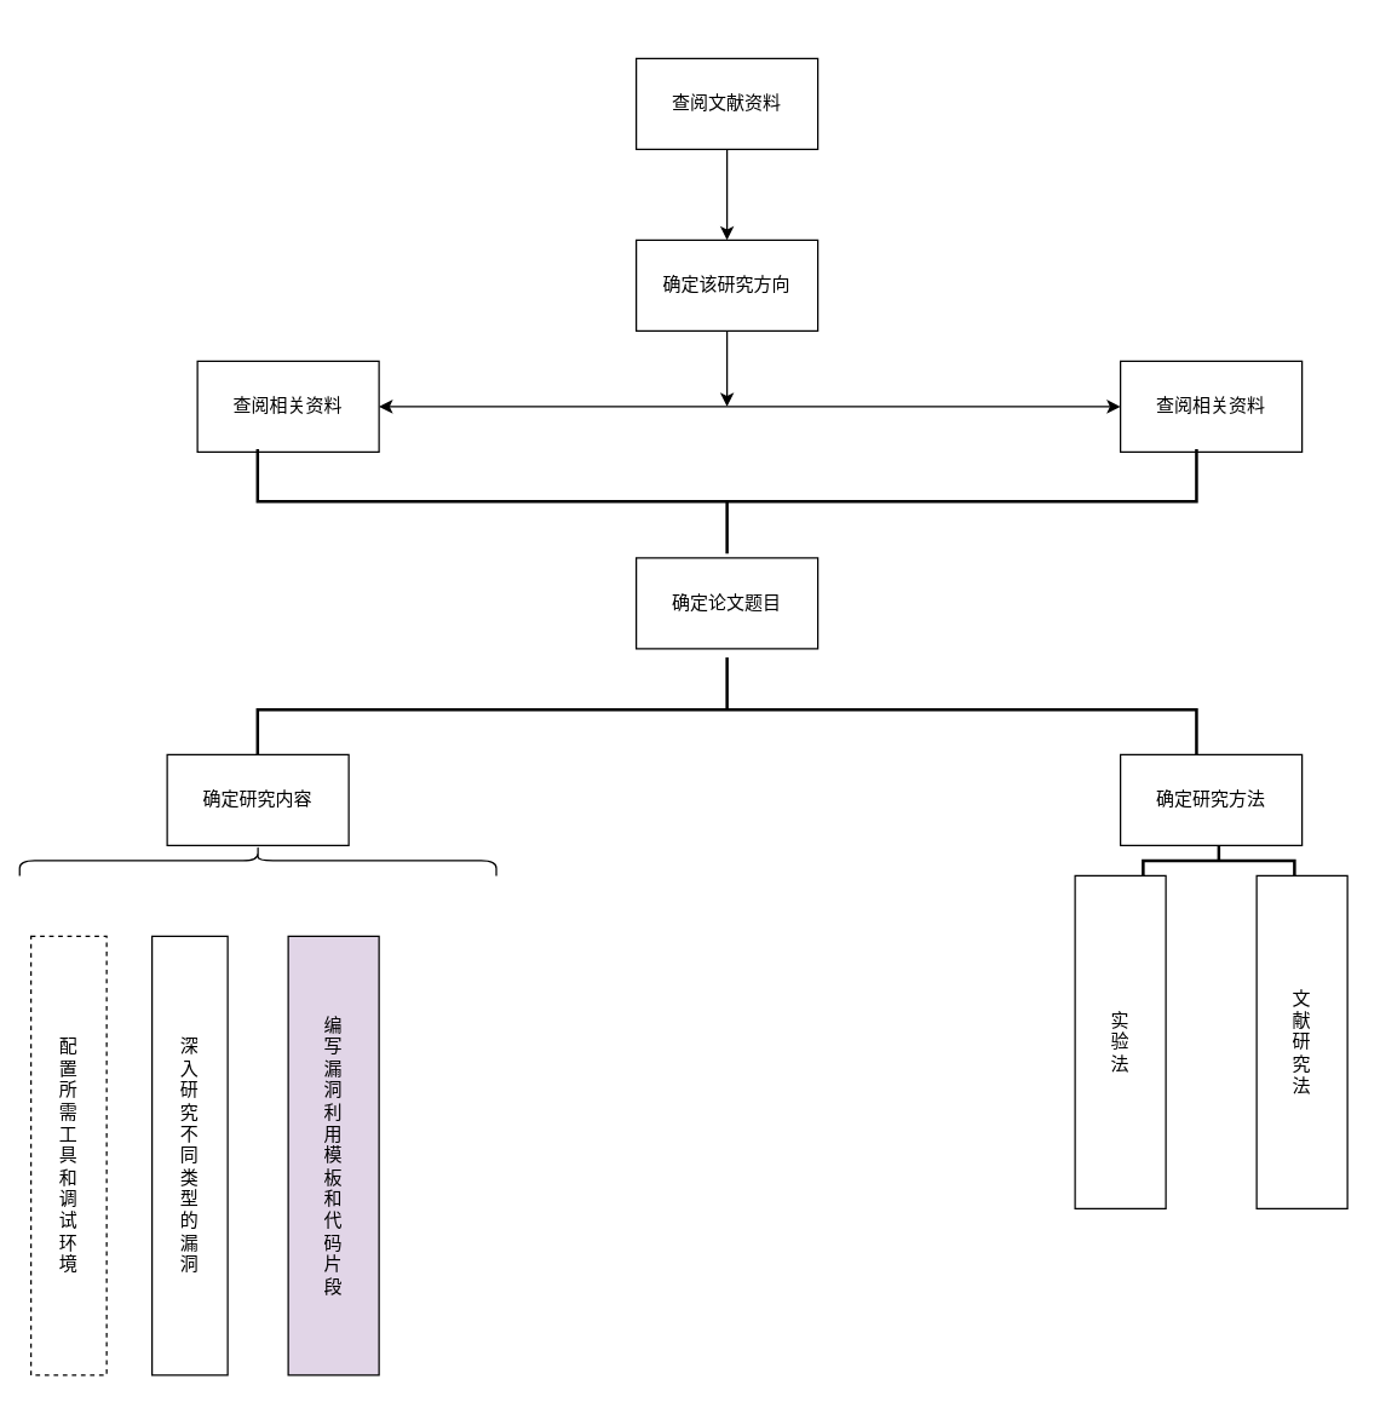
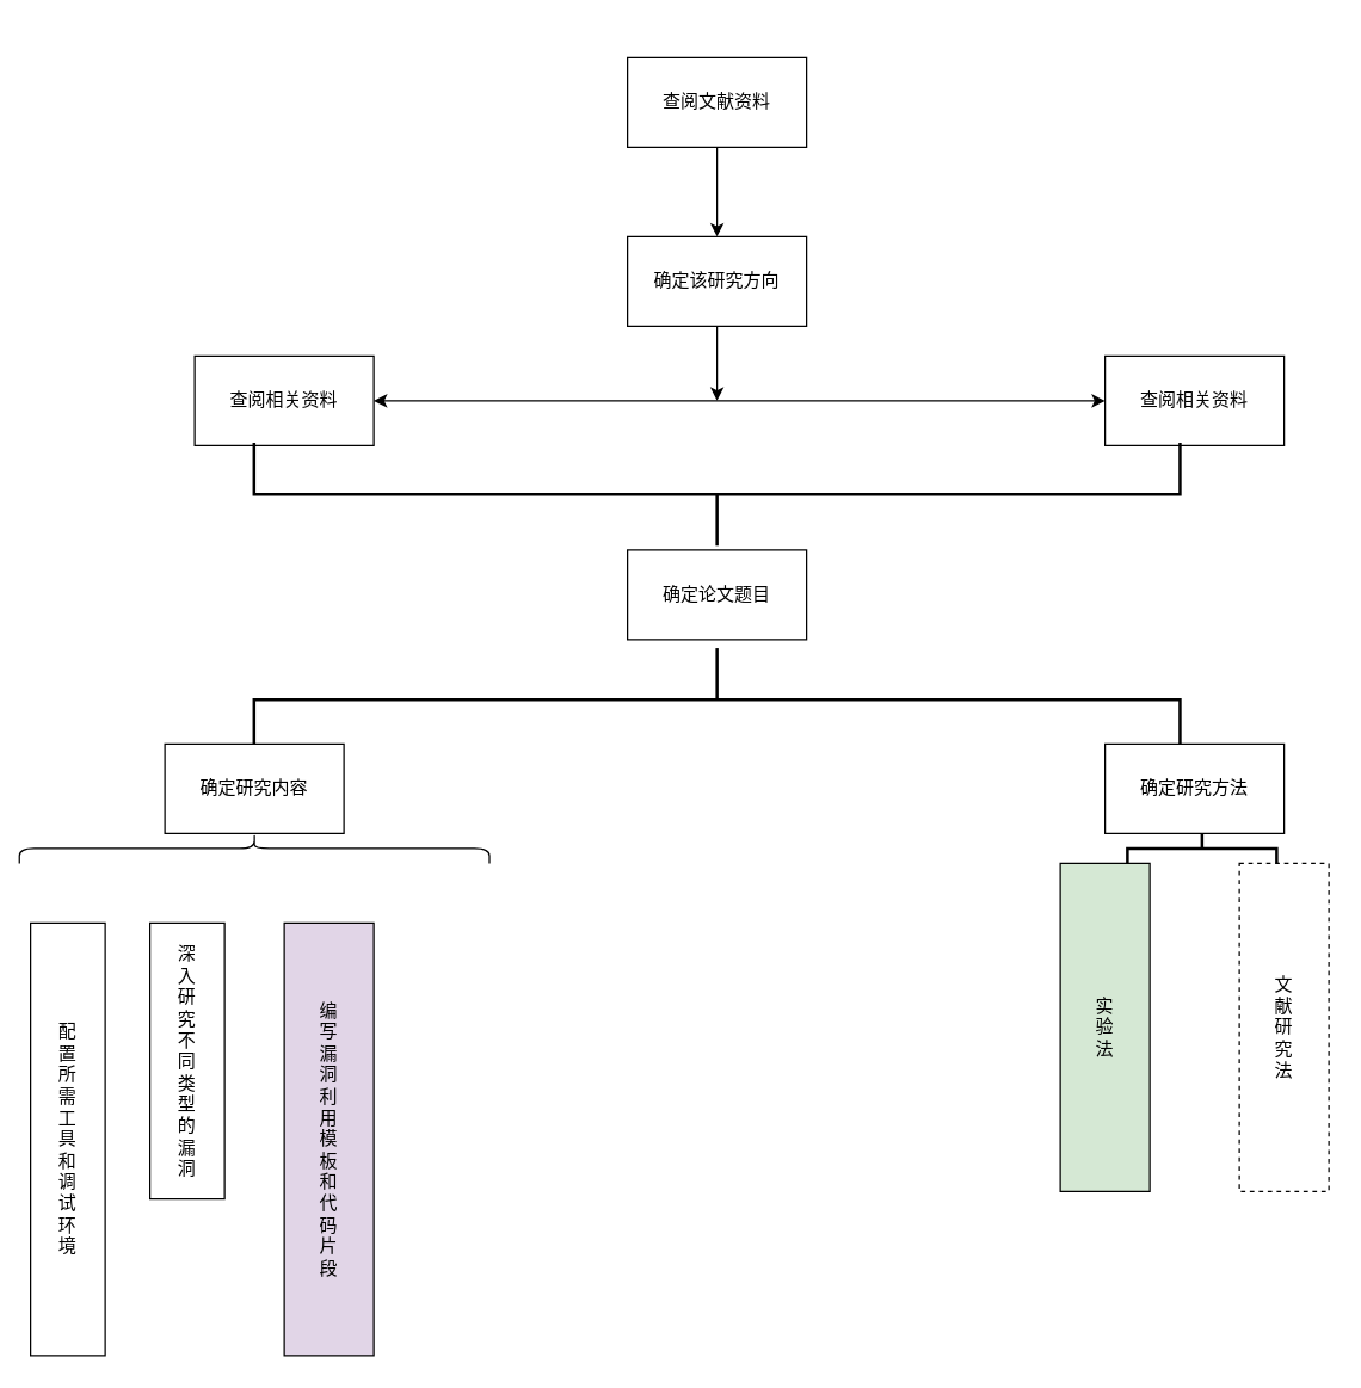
- <mxCell id="14" value="&lt;div style=&quot;&quot;&gt;&lt;span style=&quot;background-color: initial;&quot;&gt;实&lt;/span&gt;&lt;/div&gt;&lt;div style=&quot;&quot;&gt;&lt;span style=&quot;background-color: initial;&quot;&gt;验&lt;/span&gt;&lt;/div&gt;&lt;div style=&quot;&quot;&gt;&lt;span style=&quot;background-color: initial;&quot;&gt;法&lt;/span&gt;&lt;/div&gt;" style="rounded=0;whiteSpace=wrap;html=1;align=center;" vertex="1" parent="1"><mxGeometry x="710" y="578" width="60" height="220" as="geometry" /></mxCell>
+ <mxCell id="14" value="&lt;div style=&quot;&quot;&gt;&lt;span style=&quot;background-color: initial;&quot;&gt;实&lt;/span&gt;&lt;/div&gt;&lt;div style=&quot;&quot;&gt;&lt;span style=&quot;background-color: initial;&quot;&gt;验&lt;/span&gt;&lt;/div&gt;&lt;div style=&quot;&quot;&gt;&lt;span style=&quot;background-color: initial;&quot;&gt;法&lt;/span&gt;&lt;/div&gt;" style="rounded=0;whiteSpace=wrap;html=1;align=center;fillColor=#d5e8d4;" vertex="1" parent="1"><mxGeometry x="710" y="578" width="60" height="220" as="geometry" /></mxCell>
- <mxCell id="15" value="&lt;div style=&quot;&quot;&gt;文&lt;/div&gt;&lt;div style=&quot;&quot;&gt;献&lt;/div&gt;&lt;div style=&quot;&quot;&gt;研&lt;/div&gt;&lt;div style=&quot;&quot;&gt;究&lt;/div&gt;&lt;div style=&quot;&quot;&gt;法&lt;/div&gt;" style="rounded=0;whiteSpace=wrap;html=1;align=center;" vertex="1" parent="1"><mxGeometry x="830" y="578" width="60" height="220" as="geometry" /></mxCell>
+ <mxCell id="15" value="&lt;div style=&quot;&quot;&gt;文&lt;/div&gt;&lt;div style=&quot;&quot;&gt;献&lt;/div&gt;&lt;div style=&quot;&quot;&gt;研&lt;/div&gt;&lt;div style=&quot;&quot;&gt;究&lt;/div&gt;&lt;div style=&quot;&quot;&gt;法&lt;/div&gt;" style="rounded=0;whiteSpace=wrap;html=1;align=center;dashed=1;" vertex="1" parent="1"><mxGeometry x="830" y="578" width="60" height="220" as="geometry" /></mxCell>
- <mxCell id="18" value="配&lt;div&gt;置&lt;/div&gt;&lt;div&gt;所&lt;/div&gt;&lt;div&gt;需&lt;/div&gt;&lt;div&gt;工&lt;/div&gt;&lt;div&gt;具&lt;/div&gt;&lt;div&gt;和&lt;/div&gt;&lt;div&gt;调&lt;/div&gt;&lt;div&gt;试&lt;/div&gt;&lt;div&gt;环&lt;/div&gt;&lt;div&gt;境&lt;/div&gt;" style="rounded=0;whiteSpace=wrap;html=1;dashed=1;" vertex="1" parent="1"><mxGeometry x="20" y="618" width="50" height="290" as="geometry" /></mxCell>
+ <mxCell id="18" value="配&lt;div&gt;置&lt;/div&gt;&lt;div&gt;所&lt;/div&gt;&lt;div&gt;需&lt;/div&gt;&lt;div&gt;工&lt;/div&gt;&lt;div&gt;具&lt;/div&gt;&lt;div&gt;和&lt;/div&gt;&lt;div&gt;调&lt;/div&gt;&lt;div&gt;试&lt;/div&gt;&lt;div&gt;环&lt;/div&gt;&lt;div&gt;境&lt;/div&gt;" style="rounded=0;whiteSpace=wrap;html=1;" vertex="1" parent="1"><mxGeometry x="20" y="618" width="50" height="290" as="geometry" /></mxCell>
- <mxCell id="19" value="深&lt;div&gt;入&lt;/div&gt;&lt;div&gt;研&lt;/div&gt;&lt;div&gt;究&lt;/div&gt;&lt;div&gt;不&lt;/div&gt;&lt;div&gt;同&lt;/div&gt;&lt;div&gt;类&lt;/div&gt;&lt;div&gt;型&lt;/div&gt;&lt;div&gt;的&lt;/div&gt;&lt;div&gt;漏&lt;/div&gt;&lt;div&gt;洞&lt;/div&gt;" style="rounded=0;whiteSpace=wrap;html=1;" vertex="1" parent="1"><mxGeometry x="100" y="618" width="50" height="290" as="geometry" /></mxCell>
+ <mxCell id="19" value="深&lt;div&gt;入&lt;/div&gt;&lt;div&gt;研&lt;/div&gt;&lt;div&gt;究&lt;/div&gt;&lt;div&gt;不&lt;/div&gt;&lt;div&gt;同&lt;/div&gt;&lt;div&gt;类&lt;/div&gt;&lt;div&gt;型&lt;/div&gt;&lt;div&gt;的&lt;/div&gt;&lt;div&gt;漏&lt;/div&gt;&lt;div&gt;洞&lt;/div&gt;" style="rounded=0;whiteSpace=wrap;html=1;" vertex="1" parent="1"><mxGeometry x="100" y="618" width="50" height="185" as="geometry" /></mxCell>
